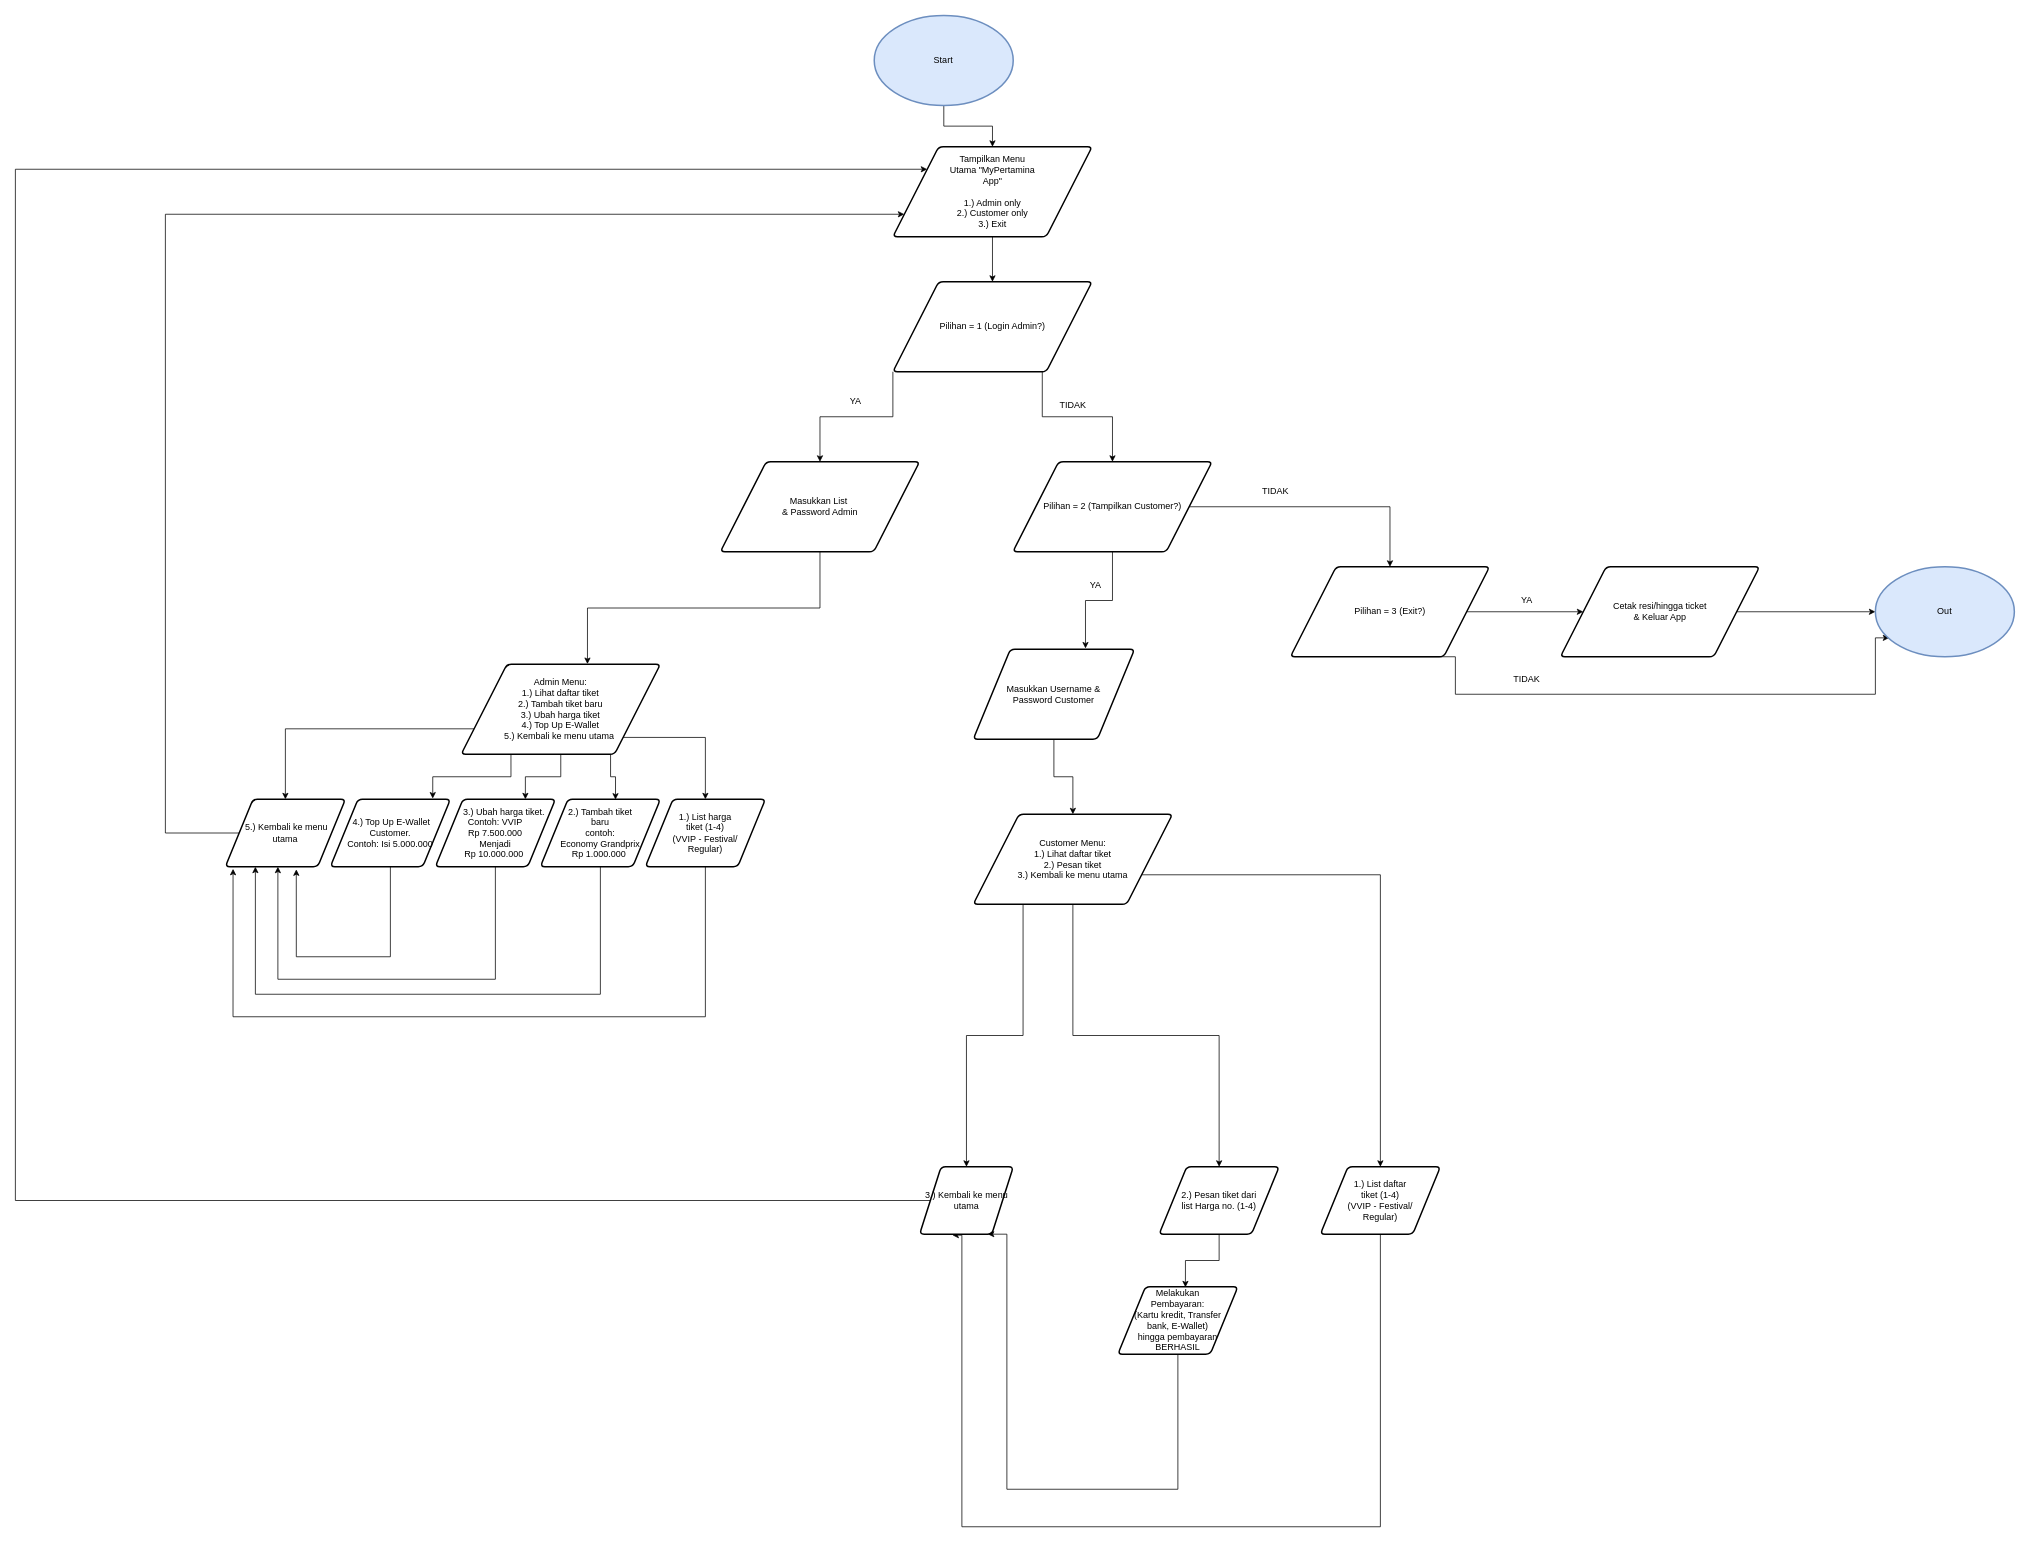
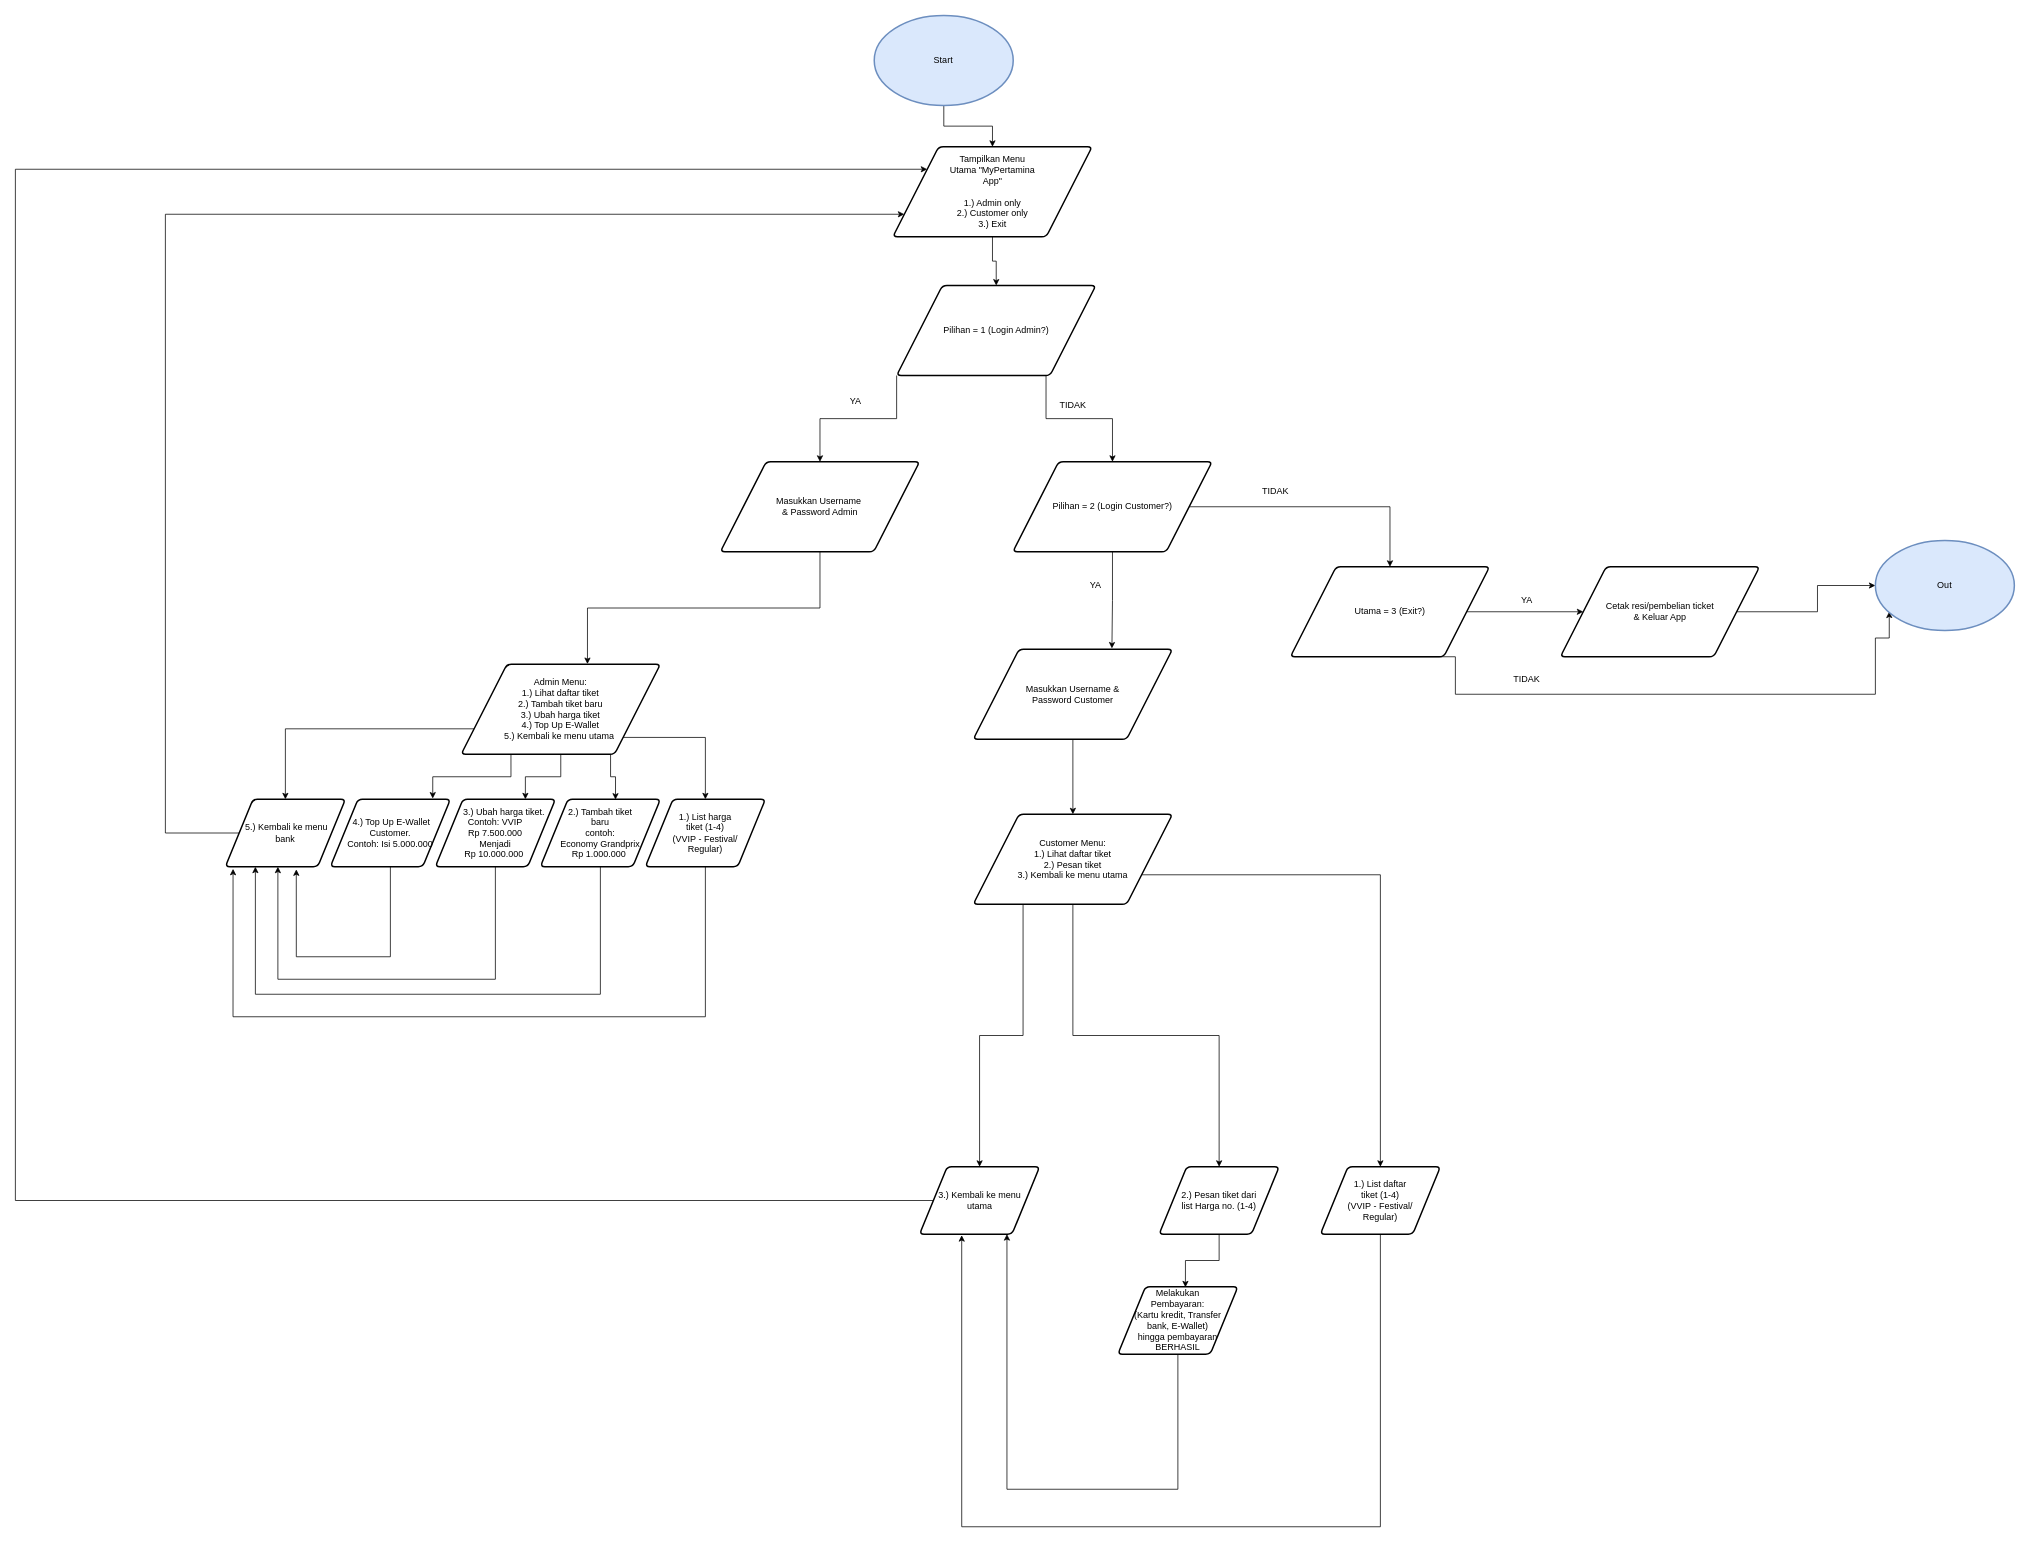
- <mxCell id="8" value="Pilihan = 1 (Login Admin?)" style="shape=parallelogram;html=1;strokeWidth=2;perimeter=parallelogramPerimeter;whiteSpace=wrap;rounded=1;arcSize=12;size=0.23;" vertex="1" parent="1"><mxGeometry x="1190" y="375" width="265.62" height="120" as="geometry" /></mxCell>
+ <mxCell id="8" value="Pilihan = 1 (Login Admin?)" style="shape=parallelogram;html=1;strokeWidth=2;perimeter=parallelogramPerimeter;whiteSpace=wrap;rounded=1;arcSize=12;size=0.23;" vertex="1" parent="1"><mxGeometry x="1195" y="380" width="265.62" height="120" as="geometry" /></mxCell>
- <mxCell id="10" value="Masukkan List&amp;nbsp;&lt;br&gt;&amp;amp; Password Admin" style="shape=parallelogram;html=1;strokeWidth=2;perimeter=parallelogramPerimeter;whiteSpace=wrap;rounded=1;arcSize=12;size=0.23;" vertex="1" parent="1"><mxGeometry x="960" y="615" width="265.62" height="120" as="geometry" /></mxCell>
+ <mxCell id="10" value="Masukkan Username&amp;nbsp;&lt;br&gt;&amp;amp; Password Admin" style="shape=parallelogram;html=1;strokeWidth=2;perimeter=parallelogramPerimeter;whiteSpace=wrap;rounded=1;arcSize=12;size=0.23;" vertex="1" parent="1"><mxGeometry x="960" y="615" width="265.62" height="120" as="geometry" /></mxCell>
- <mxCell id="13" value="Pilihan = 2 (Tampilkan Customer?)" style="shape=parallelogram;html=1;strokeWidth=2;perimeter=parallelogramPerimeter;whiteSpace=wrap;rounded=1;arcSize=12;size=0.23;" vertex="1" parent="1"><mxGeometry x="1350" y="615" width="265.62" height="120" as="geometry" /></mxCell>
+ <mxCell id="13" value="Pilihan = 2 (Login Customer?)" style="shape=parallelogram;html=1;strokeWidth=2;perimeter=parallelogramPerimeter;whiteSpace=wrap;rounded=1;arcSize=12;size=0.23;" vertex="1" parent="1"><mxGeometry x="1350" y="615" width="265.62" height="120" as="geometry" /></mxCell>
- <mxCell id="30" value="Pilihan = 3 (Exit?)" style="shape=parallelogram;html=1;strokeWidth=2;perimeter=parallelogramPerimeter;whiteSpace=wrap;rounded=1;arcSize=12;size=0.23;" vertex="1" parent="1"><mxGeometry x="1720" y="755" width="265.62" height="120" as="geometry" /></mxCell>
+ <mxCell id="30" value="Utama = 3 (Exit?)" style="shape=parallelogram;html=1;strokeWidth=2;perimeter=parallelogramPerimeter;whiteSpace=wrap;rounded=1;arcSize=12;size=0.23;" vertex="1" parent="1"><mxGeometry x="1720" y="755" width="265.62" height="120" as="geometry" /></mxCell>
- <mxCell id="27" value="Cetak resi/hingga ticket&lt;br&gt;&amp;amp; Keluar App" style="shape=parallelogram;html=1;strokeWidth=2;perimeter=parallelogramPerimeter;whiteSpace=wrap;rounded=1;arcSize=12;size=0.23;" vertex="1" parent="1"><mxGeometry x="2080" y="755" width="265.62" height="120" as="geometry" /></mxCell>
+ <mxCell id="27" value="Cetak resi/pembelian ticket&lt;br&gt;&amp;amp; Keluar App" style="shape=parallelogram;html=1;strokeWidth=2;perimeter=parallelogramPerimeter;whiteSpace=wrap;rounded=1;arcSize=12;size=0.23;" vertex="1" parent="1"><mxGeometry x="2080" y="755" width="265.62" height="120" as="geometry" /></mxCell>
- <mxCell id="33" value="Out" style="strokeWidth=2;html=1;shape=mxgraph.flowchart.start_1;whiteSpace=wrap;fillColor=#dae8fc;strokeColor=#6c8ebf;" vertex="1" parent="1"><mxGeometry x="2500" y="755" width="185.31" height="120" as="geometry" /></mxCell>
+ <mxCell id="33" value="Out" style="strokeWidth=2;html=1;shape=mxgraph.flowchart.start_1;whiteSpace=wrap;fillColor=#dae8fc;strokeColor=#6c8ebf;" vertex="1" parent="1"><mxGeometry x="2500" y="720" width="185.31" height="120" as="geometry" /></mxCell>
- <mxCell id="53" value="Masukkan Username &amp;amp; &lt;br&gt;Password Customer" style="shape=parallelogram;html=1;strokeWidth=2;perimeter=parallelogramPerimeter;whiteSpace=wrap;rounded=1;arcSize=12;size=0.23;" vertex="1" parent="1"><mxGeometry x="1297.19" y="865" width="215" height="120" as="geometry" /></mxCell>
+ <mxCell id="53" value="Masukkan Username &amp;amp; &lt;br&gt;Password Customer" style="shape=parallelogram;html=1;strokeWidth=2;perimeter=parallelogramPerimeter;whiteSpace=wrap;rounded=1;arcSize=12;size=0.23;" vertex="1" parent="1"><mxGeometry x="1297.19" y="865" width="265.62" height="120" as="geometry" /></mxCell>
- <mxCell id="45" value="&amp;nbsp;5.) Kembali ke menu &lt;br&gt;utama" style="shape=parallelogram;html=1;strokeWidth=2;perimeter=parallelogramPerimeter;whiteSpace=wrap;rounded=1;arcSize=12;size=0.23;" vertex="1" parent="1"><mxGeometry x="300" y="1065" width="160" height="90" as="geometry" /></mxCell>
+ <mxCell id="45" value="&amp;nbsp;5.) Kembali ke menu &lt;br&gt;bank" style="shape=parallelogram;html=1;strokeWidth=2;perimeter=parallelogramPerimeter;whiteSpace=wrap;rounded=1;arcSize=12;size=0.23;" vertex="1" parent="1"><mxGeometry x="300" y="1065" width="160" height="90" as="geometry" /></mxCell>
- <mxCell id="51" value="3.) Kembali ke menu&lt;br&gt;utama" style="shape=parallelogram;html=1;strokeWidth=2;perimeter=parallelogramPerimeter;whiteSpace=wrap;rounded=1;arcSize=12;size=0.23;" vertex="1" parent="1"><mxGeometry x="1225.62" y="1555" width="125" height="90" as="geometry" /></mxCell>
+ <mxCell id="51" value="3.) Kembali ke menu&lt;br&gt;utama" style="shape=parallelogram;html=1;strokeWidth=2;perimeter=parallelogramPerimeter;whiteSpace=wrap;rounded=1;arcSize=12;size=0.23;" vertex="1" parent="1"><mxGeometry x="1225.62" y="1555" width="160" height="90" as="geometry" /></mxCell>
